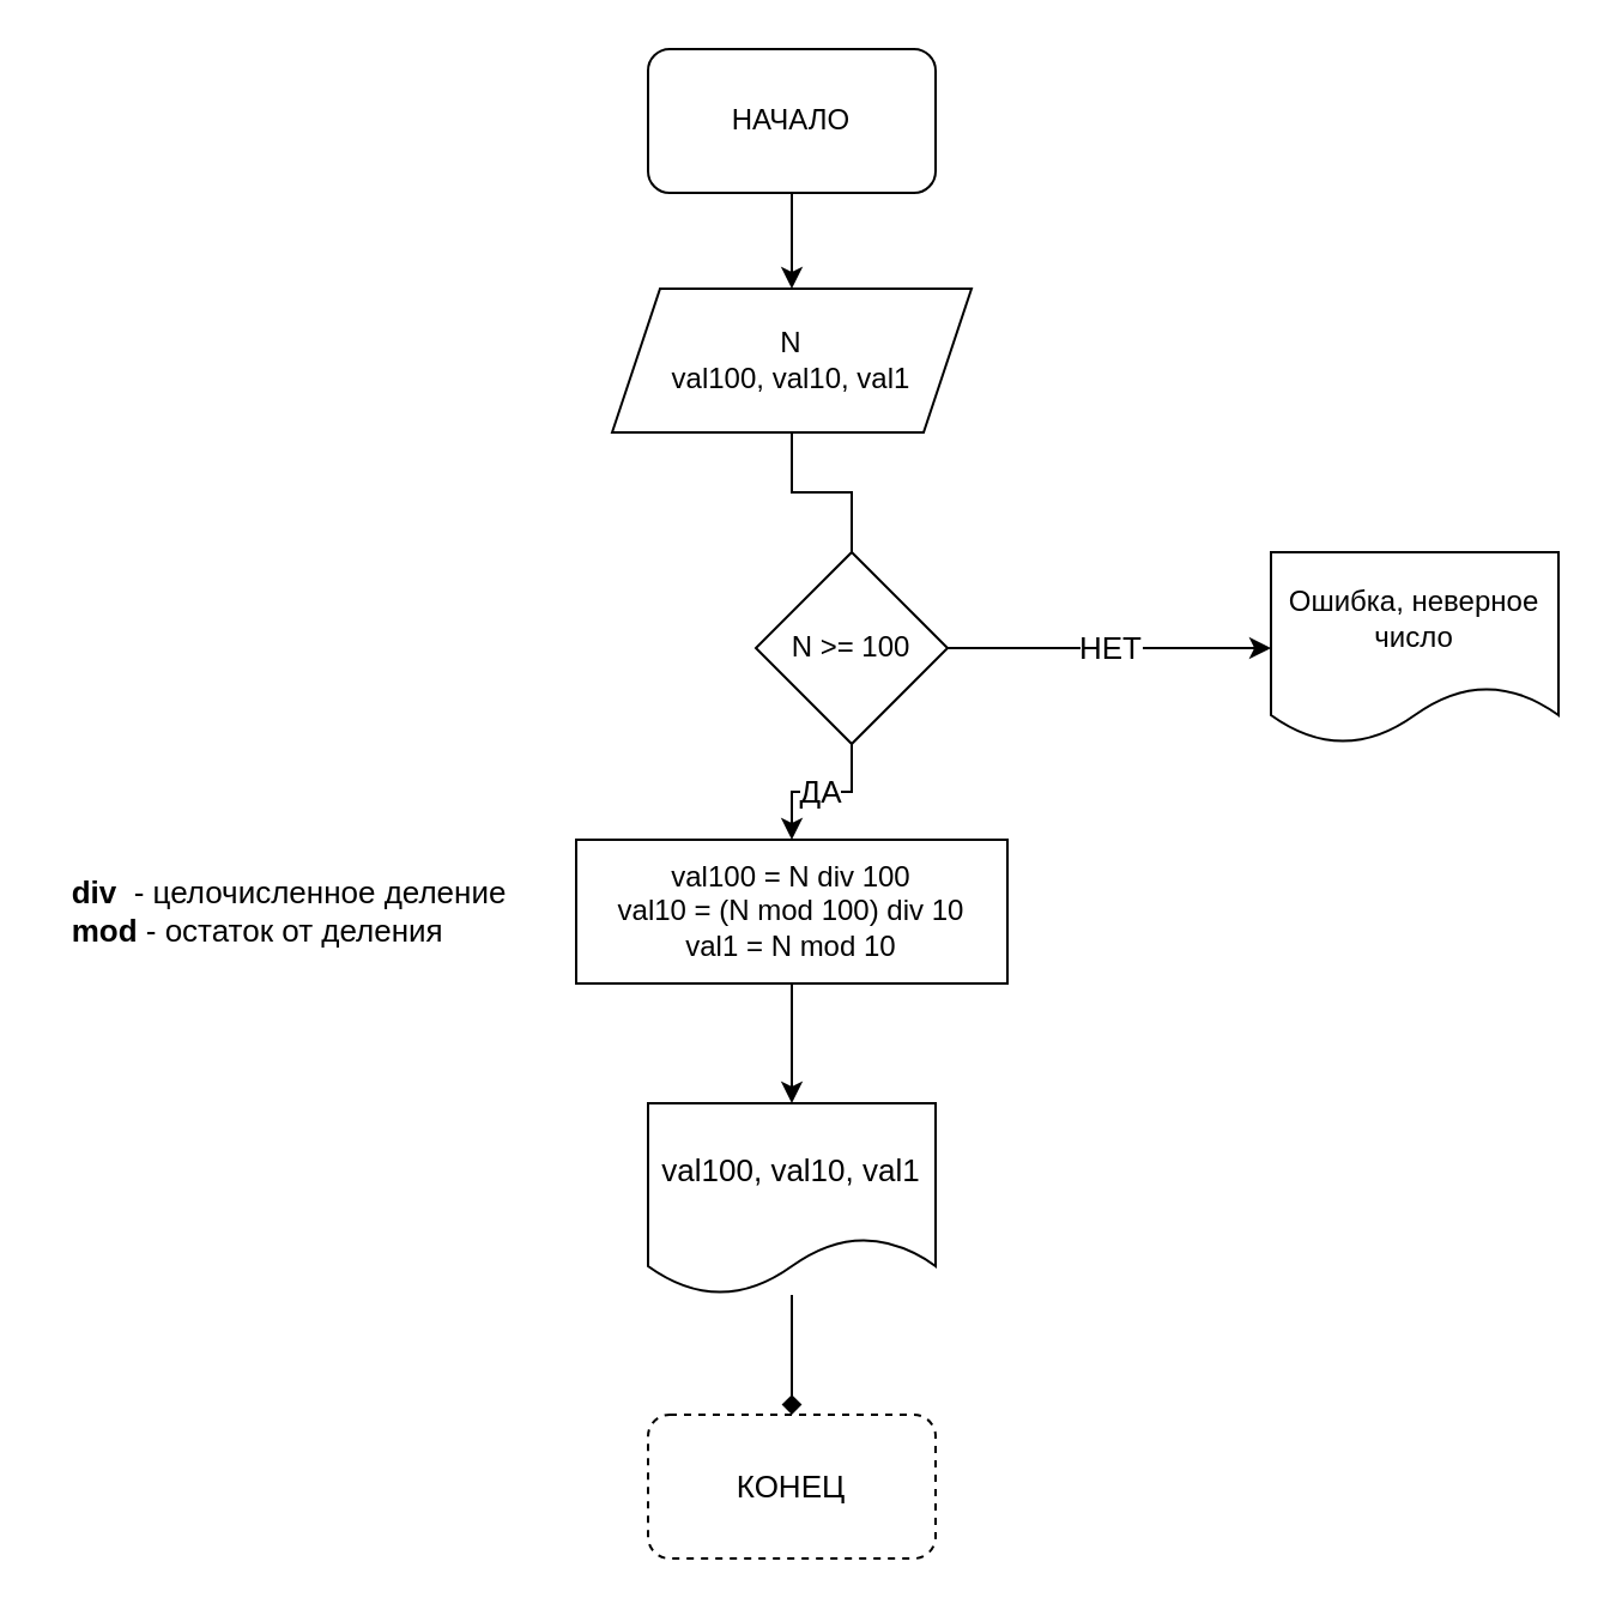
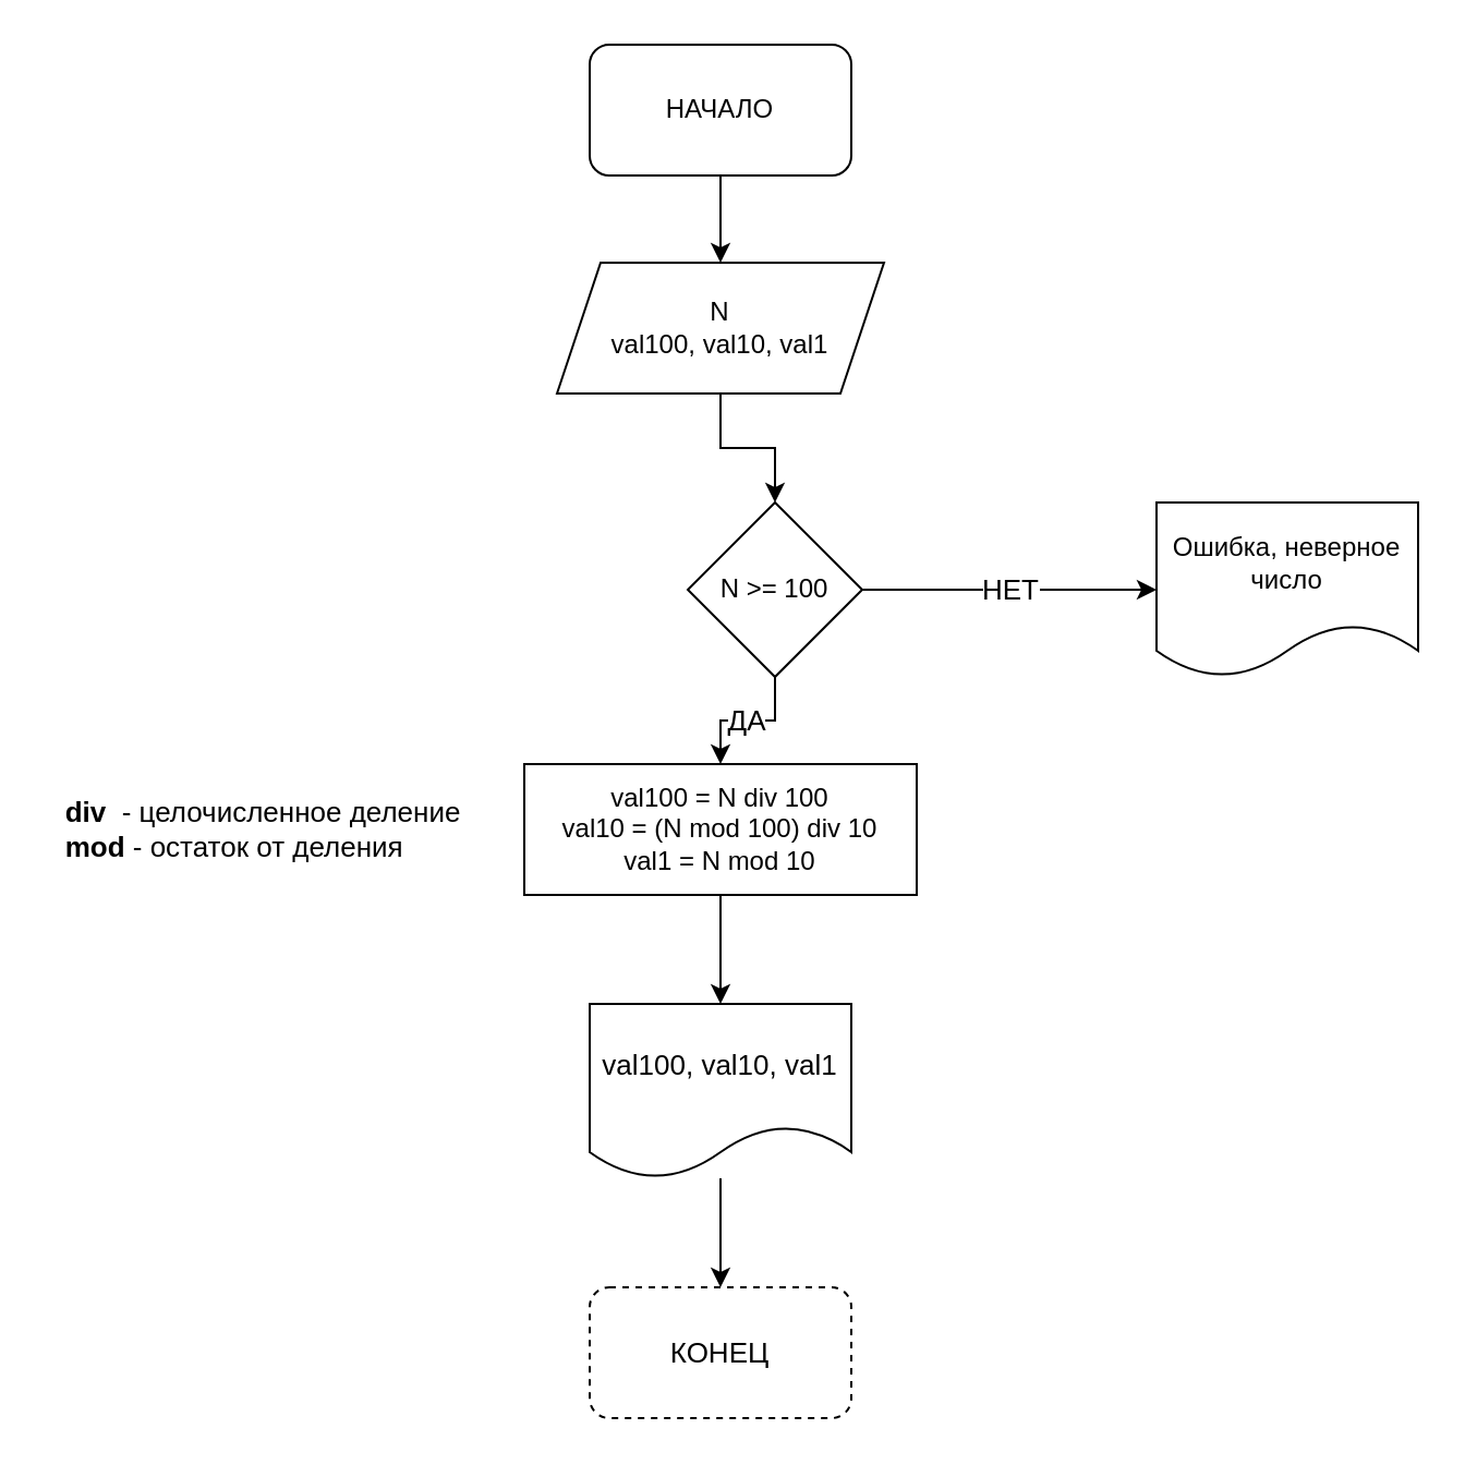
- <mxCell id="4" style="edgeStyle=orthogonalEdgeStyle;rounded=0;orthogonalLoop=1;jettySize=auto;html=1;exitX=0.5;exitY=1;exitDx=0;exitDy=0;entryX=0.5;entryY=0;entryDx=0;entryDy=0;fontSize=13;endArrow=none;" parent="1" source="5" target="8" edge="1"><mxGeometry relative="1" as="geometry" /></mxCell>
+ <mxCell id="4" style="edgeStyle=orthogonalEdgeStyle;rounded=0;orthogonalLoop=1;jettySize=auto;html=1;exitX=0.5;exitY=1;exitDx=0;exitDy=0;entryX=0.5;entryY=0;entryDx=0;entryDy=0;fontSize=13;" parent="1" source="5" target="8" edge="1"><mxGeometry relative="1" as="geometry" /></mxCell>
- <mxCell id="13" style="edgeStyle=orthogonalEdgeStyle;rounded=0;orthogonalLoop=1;jettySize=auto;html=1;entryX=0.5;entryY=0;entryDx=0;entryDy=0;fontSize=13;endArrow=diamond;" parent="1" source="14" target="15" edge="1"><mxGeometry relative="1" as="geometry" /></mxCell>
+ <mxCell id="13" style="edgeStyle=orthogonalEdgeStyle;rounded=0;orthogonalLoop=1;jettySize=auto;html=1;entryX=0.5;entryY=0;entryDx=0;entryDy=0;fontSize=13;" parent="1" source="14" target="15" edge="1"><mxGeometry relative="1" as="geometry" /></mxCell>
